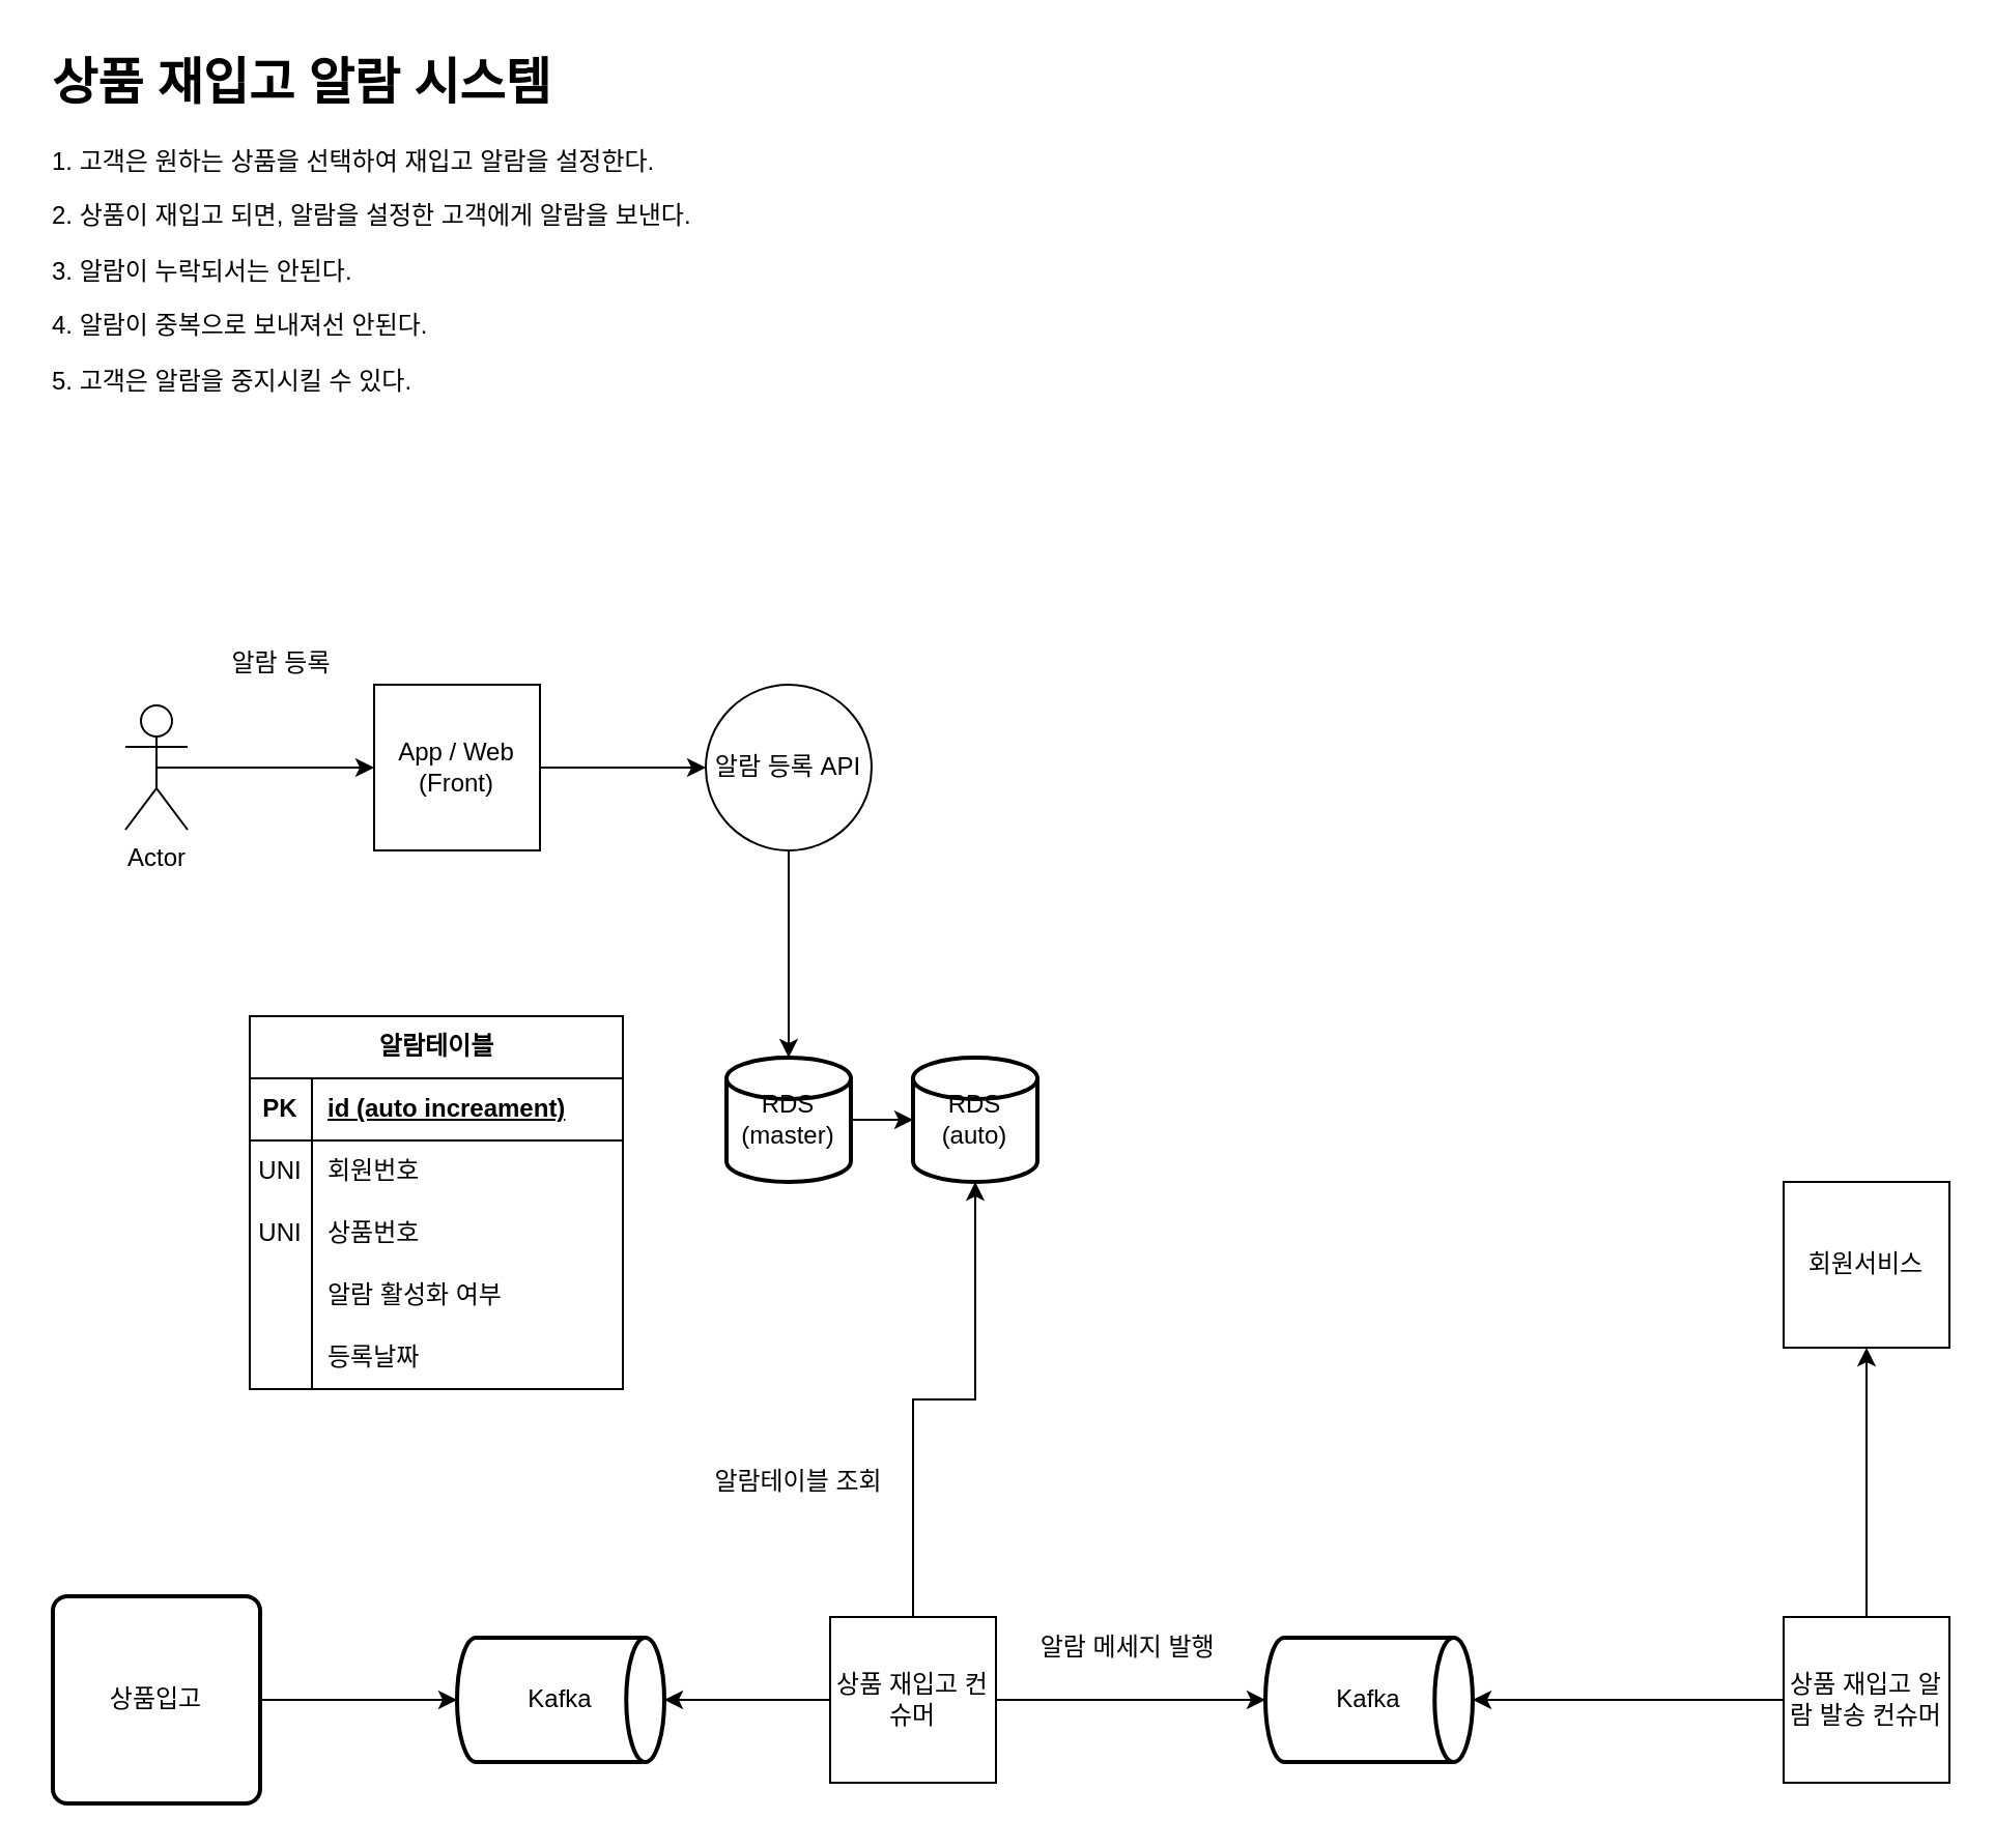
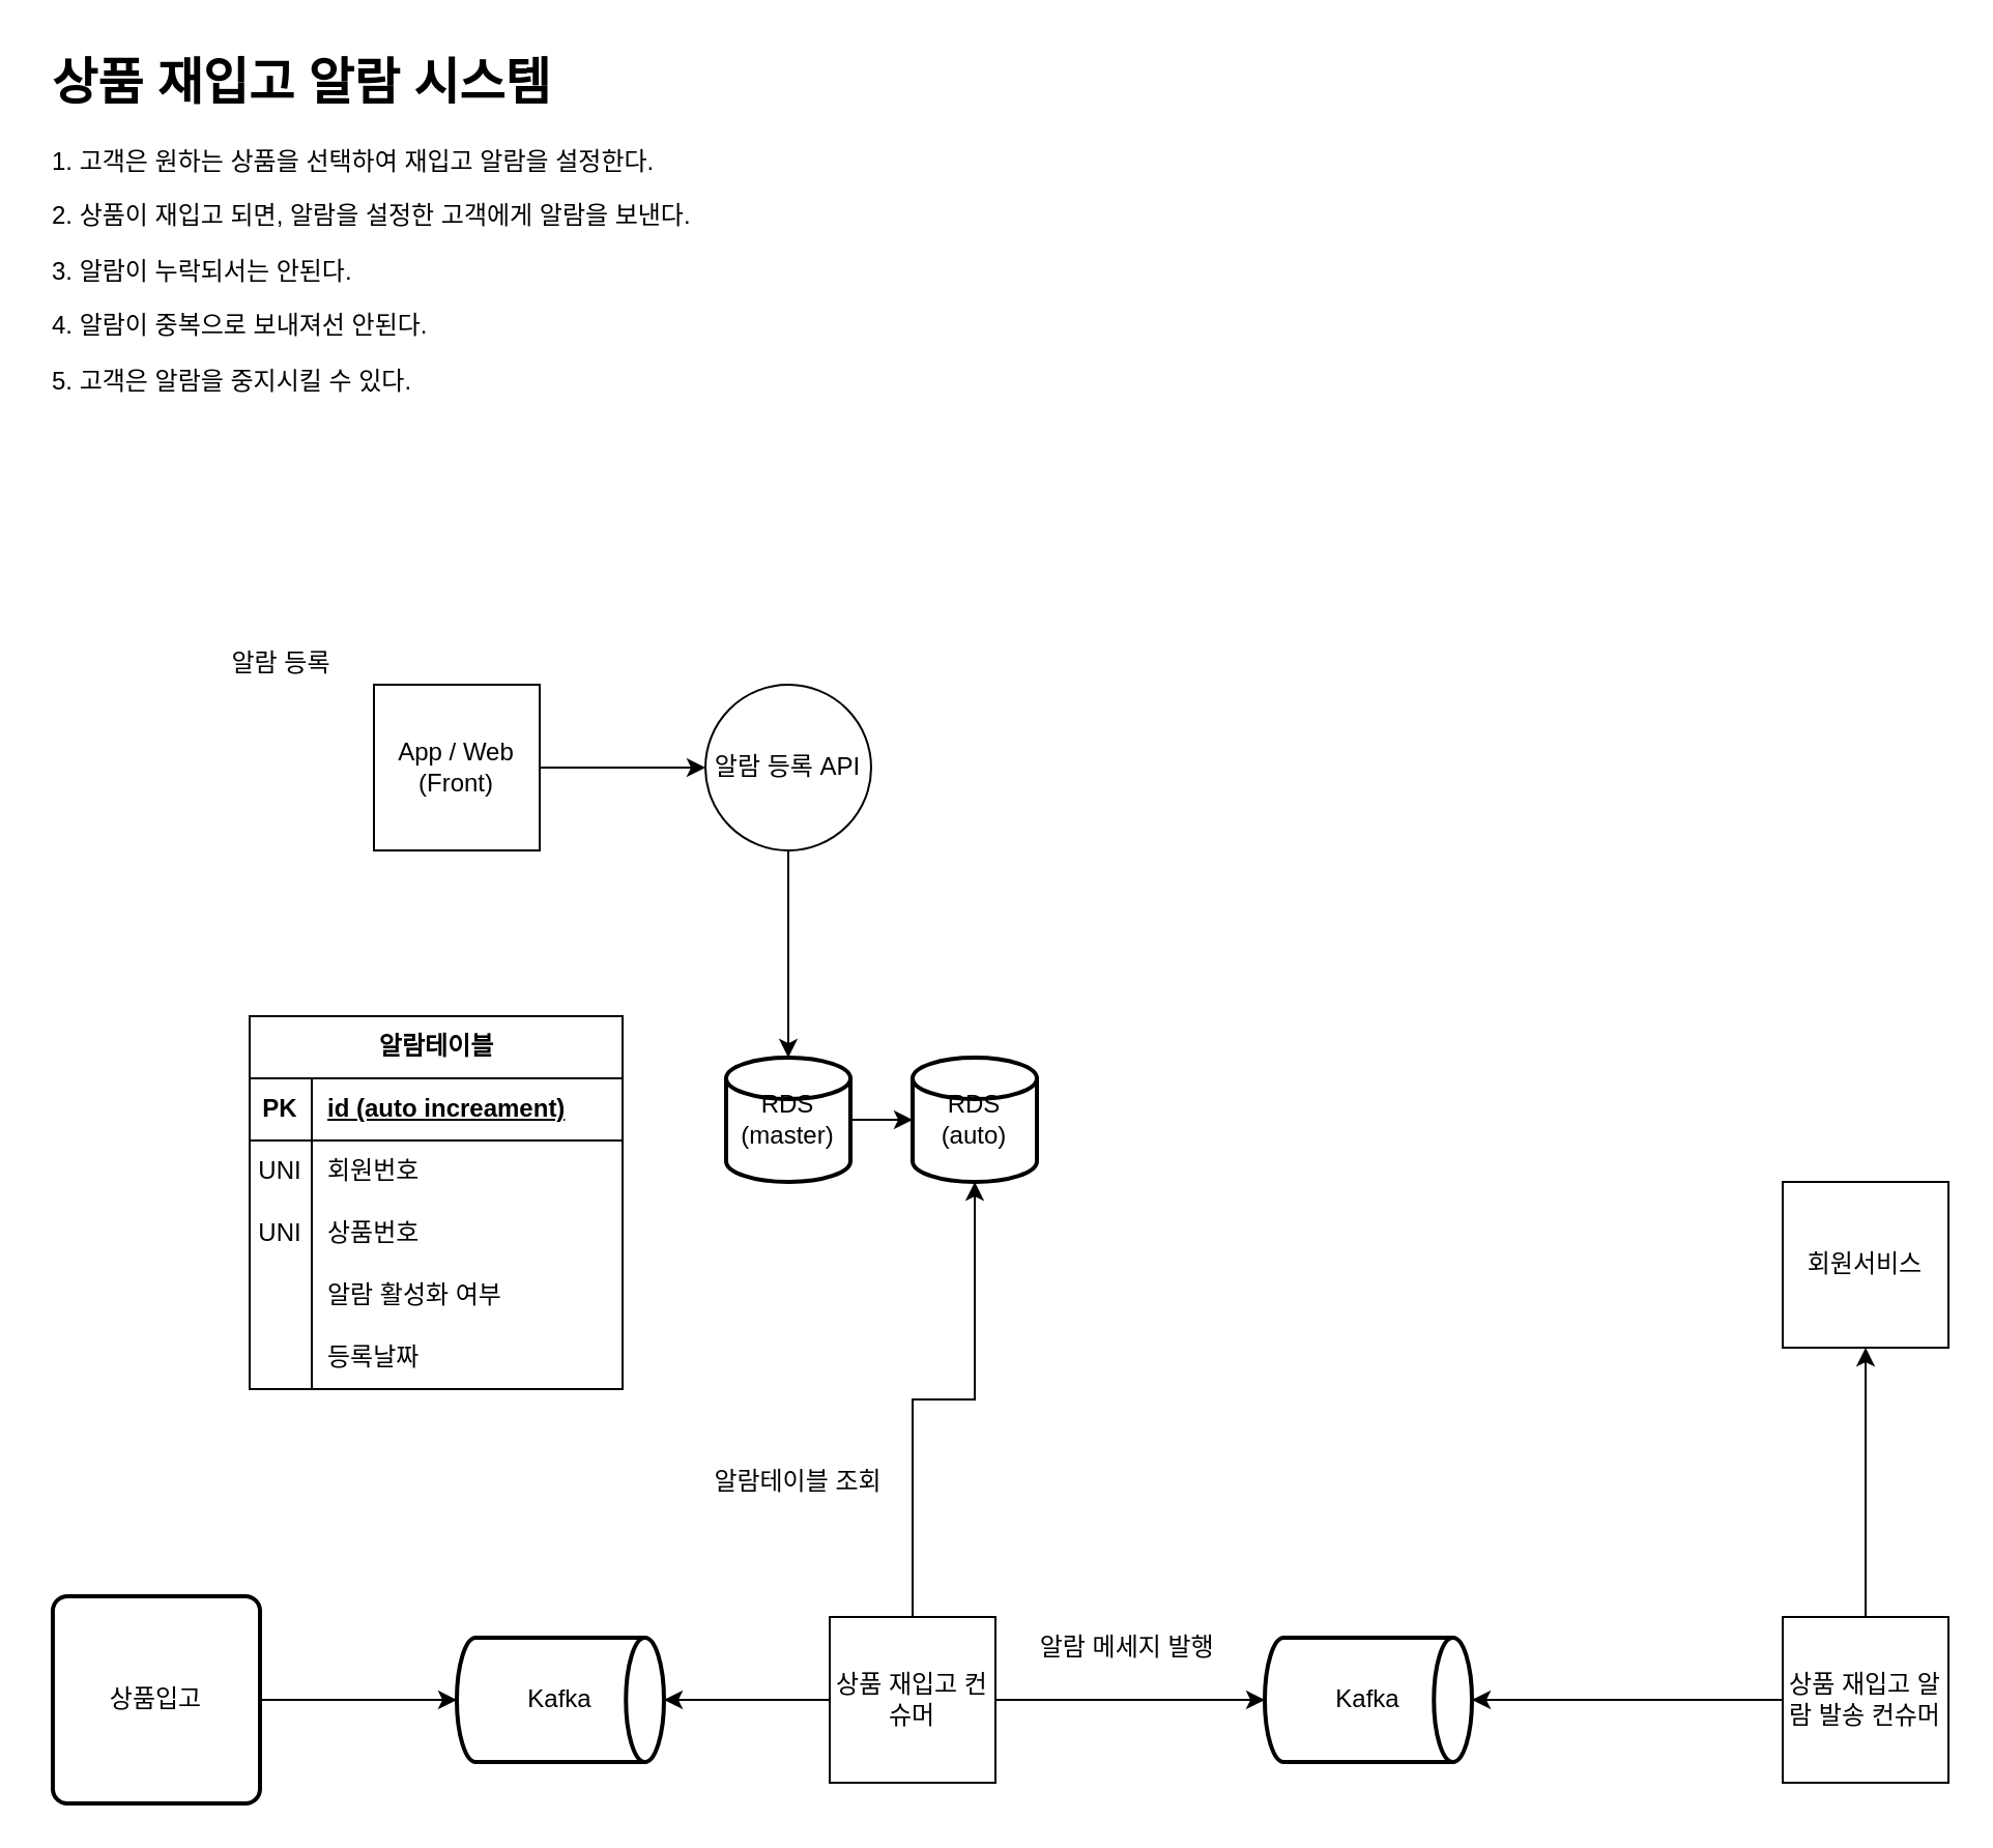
- <mxCell id="4" value="Actor" style="shape=umlActor;verticalLabelPosition=bottom;verticalAlign=top;html=1;outlineConnect=0;" vertex="1" parent="1"><mxGeometry x="60" y="340" width="30" height="60" as="geometry" /></mxCell>
- <mxCell id="3" style="edgeStyle=orthogonalEdgeStyle;rounded=0;orthogonalLoop=1;jettySize=auto;html=1;exitX=0.5;exitY=0.5;exitDx=0;exitDy=0;exitPerimeter=0;entryX=0;entryY=0.5;entryDx=0;entryDy=0;" edge="1" parent="1" source="4" target="6"><mxGeometry relative="1" as="geometry" /></mxCell>
